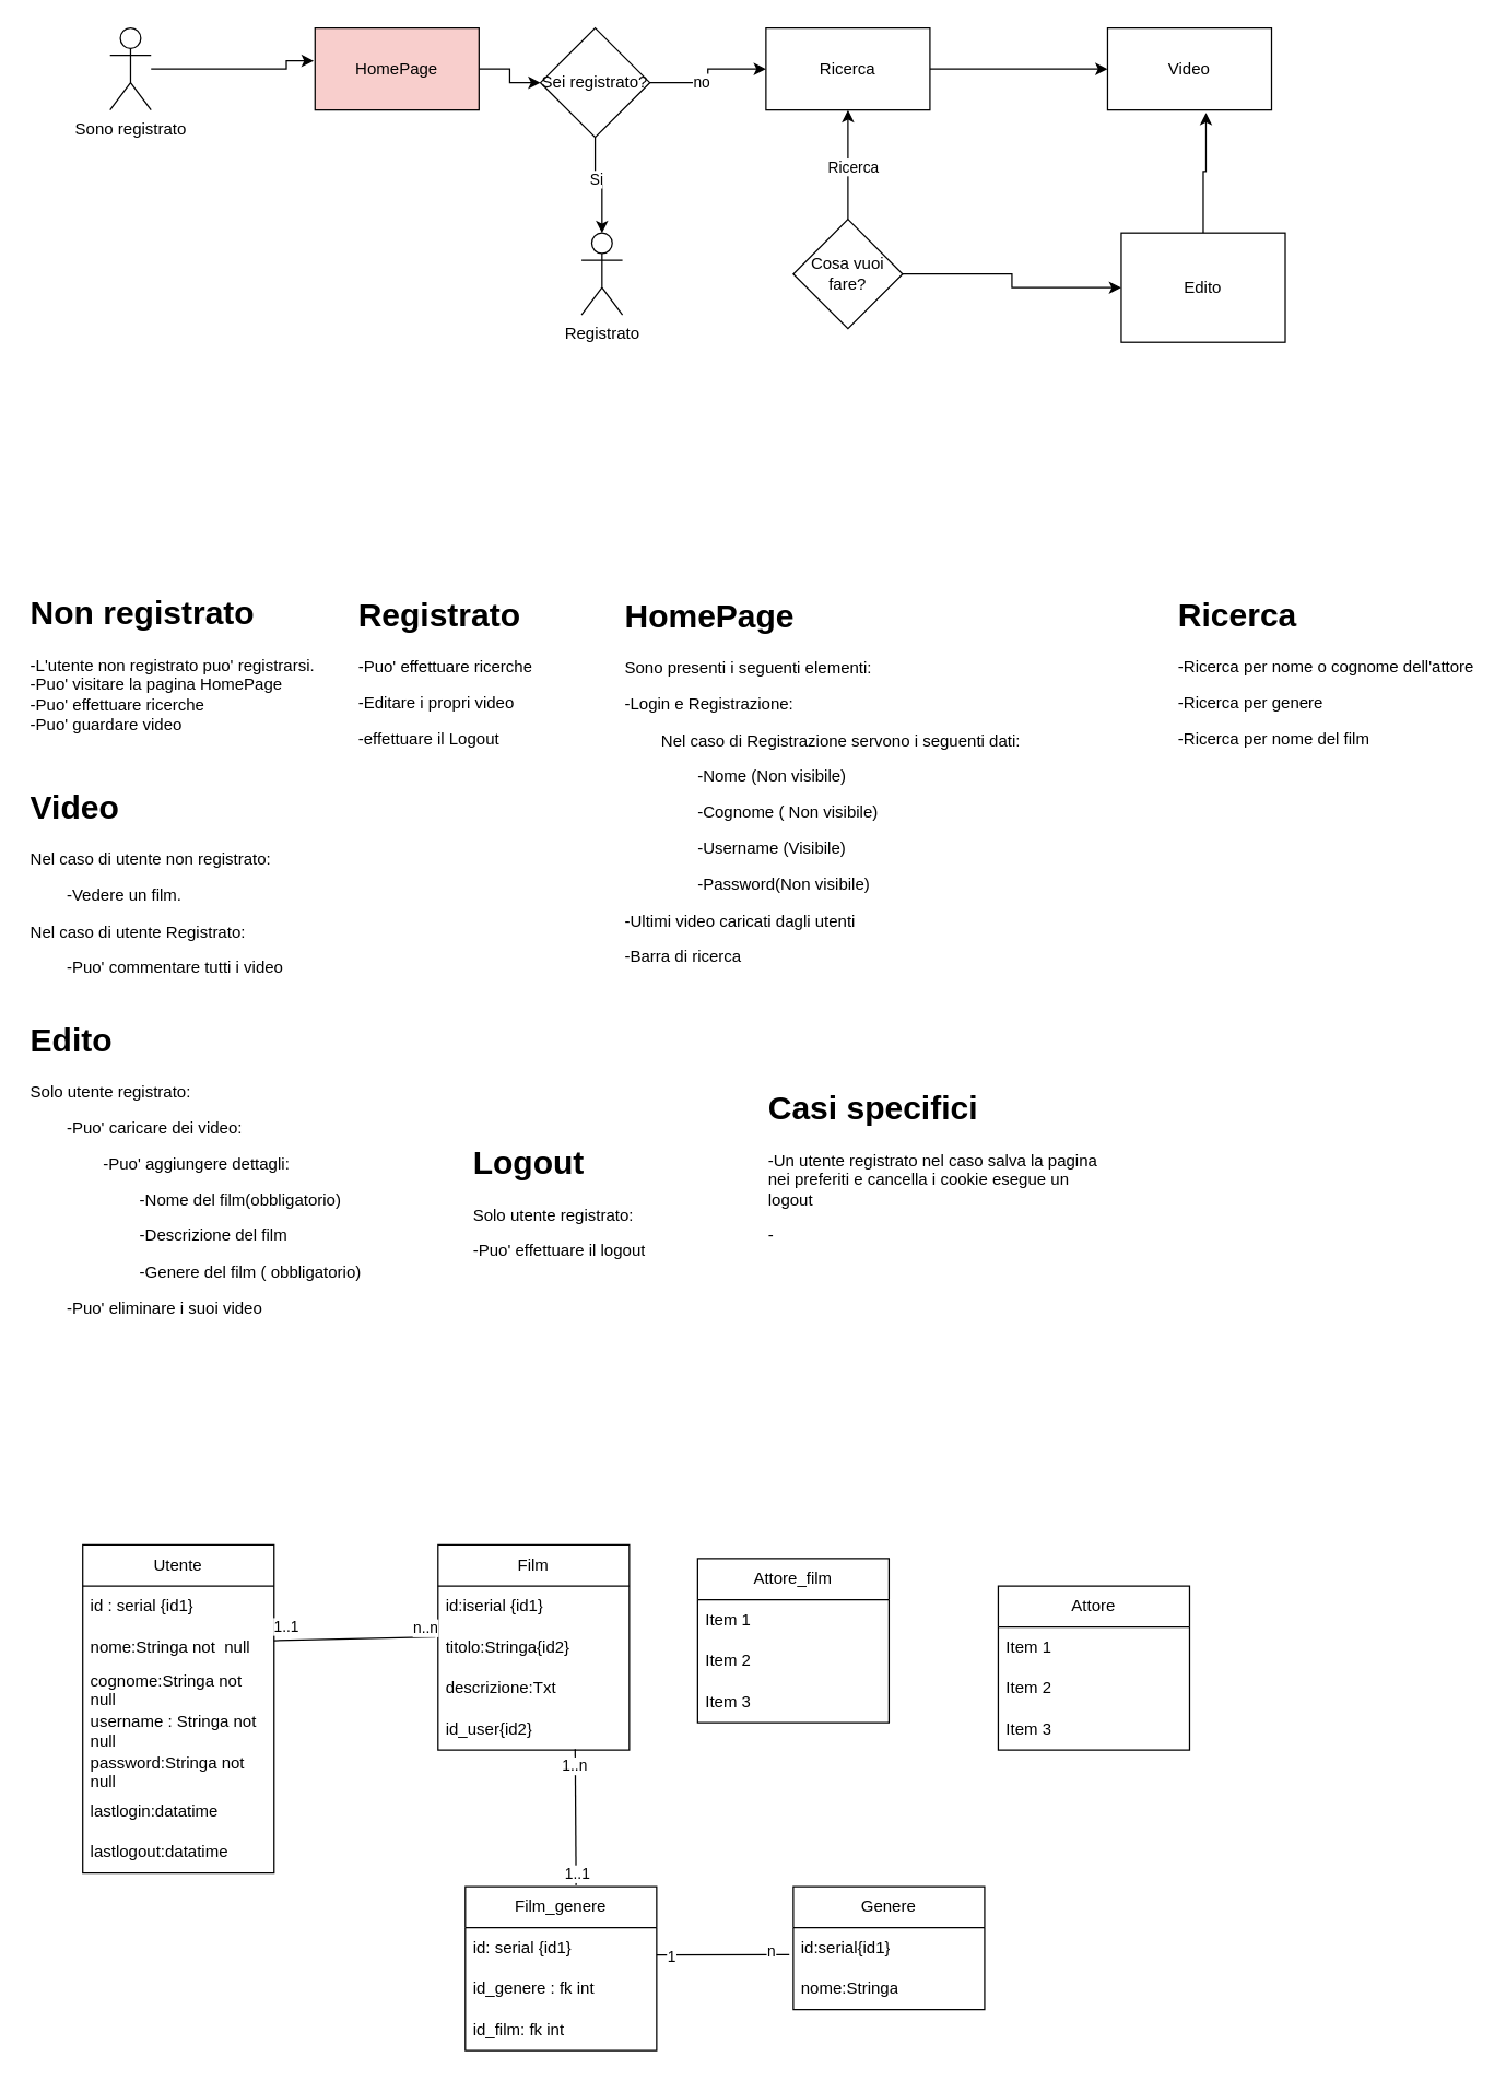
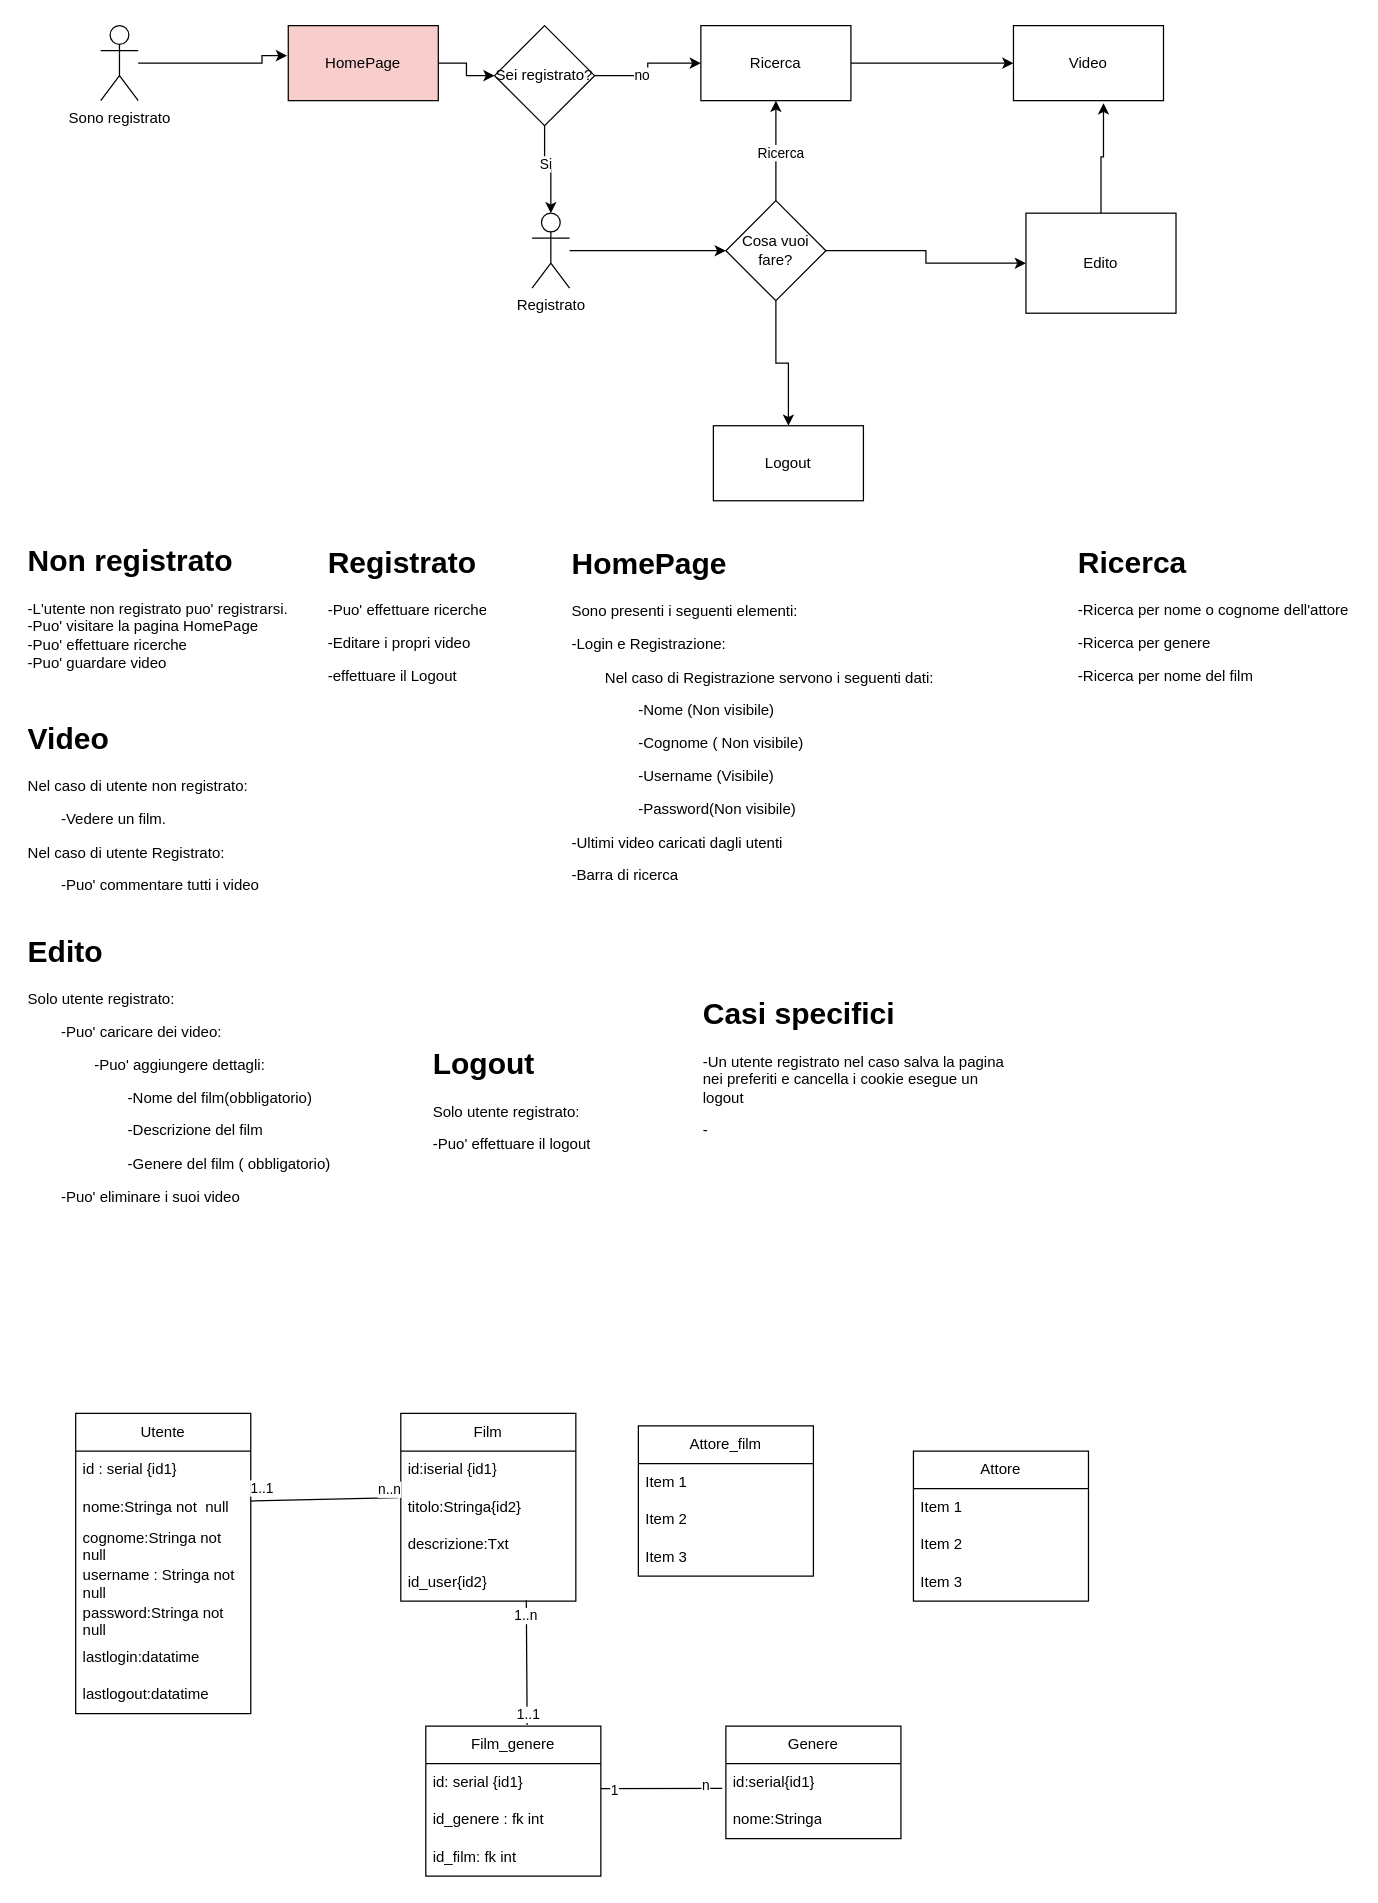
+ <mxCell id="3" style="edgeStyle=orthogonalEdgeStyle;rounded=0;orthogonalLoop=1;jettySize=auto;html=1;entryX=0;entryY=0.5;entryDx=0;entryDy=0;" edge="1" parent="1" source="4" target="23"><mxGeometry relative="1" as="geometry" /></mxCell>
+ <mxCell id="22" style="edgeStyle=orthogonalEdgeStyle;rounded=0;orthogonalLoop=1;jettySize=auto;html=1;" edge="1" parent="1" source="23" target="18"><mxGeometry relative="1" as="geometry" /></mxCell>
+ <mxCell id="18" value="Logout" style="rounded=0;whiteSpace=wrap;html=1;" vertex="1" parent="1"><mxGeometry x="570" y="340" width="120" height="60" as="geometry" /></mxCell>
